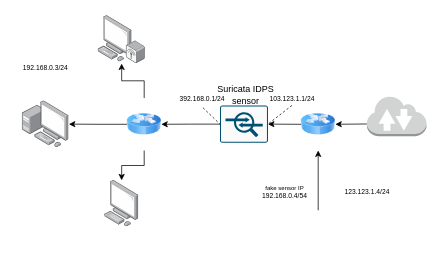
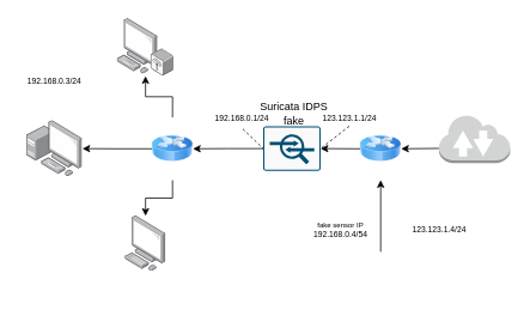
- <mxCell id="13" value="&lt;div&gt;Suricata IDPS&lt;/div&gt;&lt;div&gt;sensor&lt;br&gt;&lt;/div&gt;" style="text;html=1;align=center;verticalAlign=middle;resizable=0;points=[];autosize=1;" parent="1" vertex="1"><mxGeometry x="277" y="111" width="100" height="30" as="geometry" /></mxCell>
+ <mxCell id="13" value="&lt;div&gt;Suricata IDPS&lt;/div&gt;&lt;div&gt;fake&lt;br&gt;&lt;/div&gt;" style="text;html=1;align=center;verticalAlign=middle;resizable=0;points=[];autosize=1;" parent="1" vertex="1"><mxGeometry x="277" y="111" width="100" height="30" as="geometry" /></mxCell>
- <mxCell id="22" value="&lt;font style=&quot;font-size: 9px&quot;&gt;392.168.0.1/24&lt;/font&gt;" style="text;html=1;align=center;verticalAlign=middle;resizable=0;points=[];autosize=1;" vertex="1" parent="1"><mxGeometry x="229" y="120" width="80" height="20" as="geometry" /></mxCell>
+ <mxCell id="22" value="&lt;font style=&quot;font-size: 9px&quot;&gt;192.168.0.1/24&lt;/font&gt;" style="text;html=1;align=center;verticalAlign=middle;resizable=0;points=[];autosize=1;" vertex="1" parent="1"><mxGeometry x="229" y="120" width="80" height="20" as="geometry" /></mxCell>
- <mxCell id="23" value="&lt;font style=&quot;font-size: 9px&quot;&gt;103.123.1.1/24&lt;/font&gt;" style="text;html=1;align=center;verticalAlign=middle;resizable=0;points=[];autosize=1;" vertex="1" parent="1"><mxGeometry x="349" y="121" width="80" height="20" as="geometry" /></mxCell>
+ <mxCell id="23" value="&lt;font style=&quot;font-size: 9px&quot;&gt;123.123.1.1/24&lt;/font&gt;" style="text;html=1;align=center;verticalAlign=middle;resizable=0;points=[];autosize=1;" vertex="1" parent="1"><mxGeometry x="349" y="121" width="80" height="20" as="geometry" /></mxCell>
